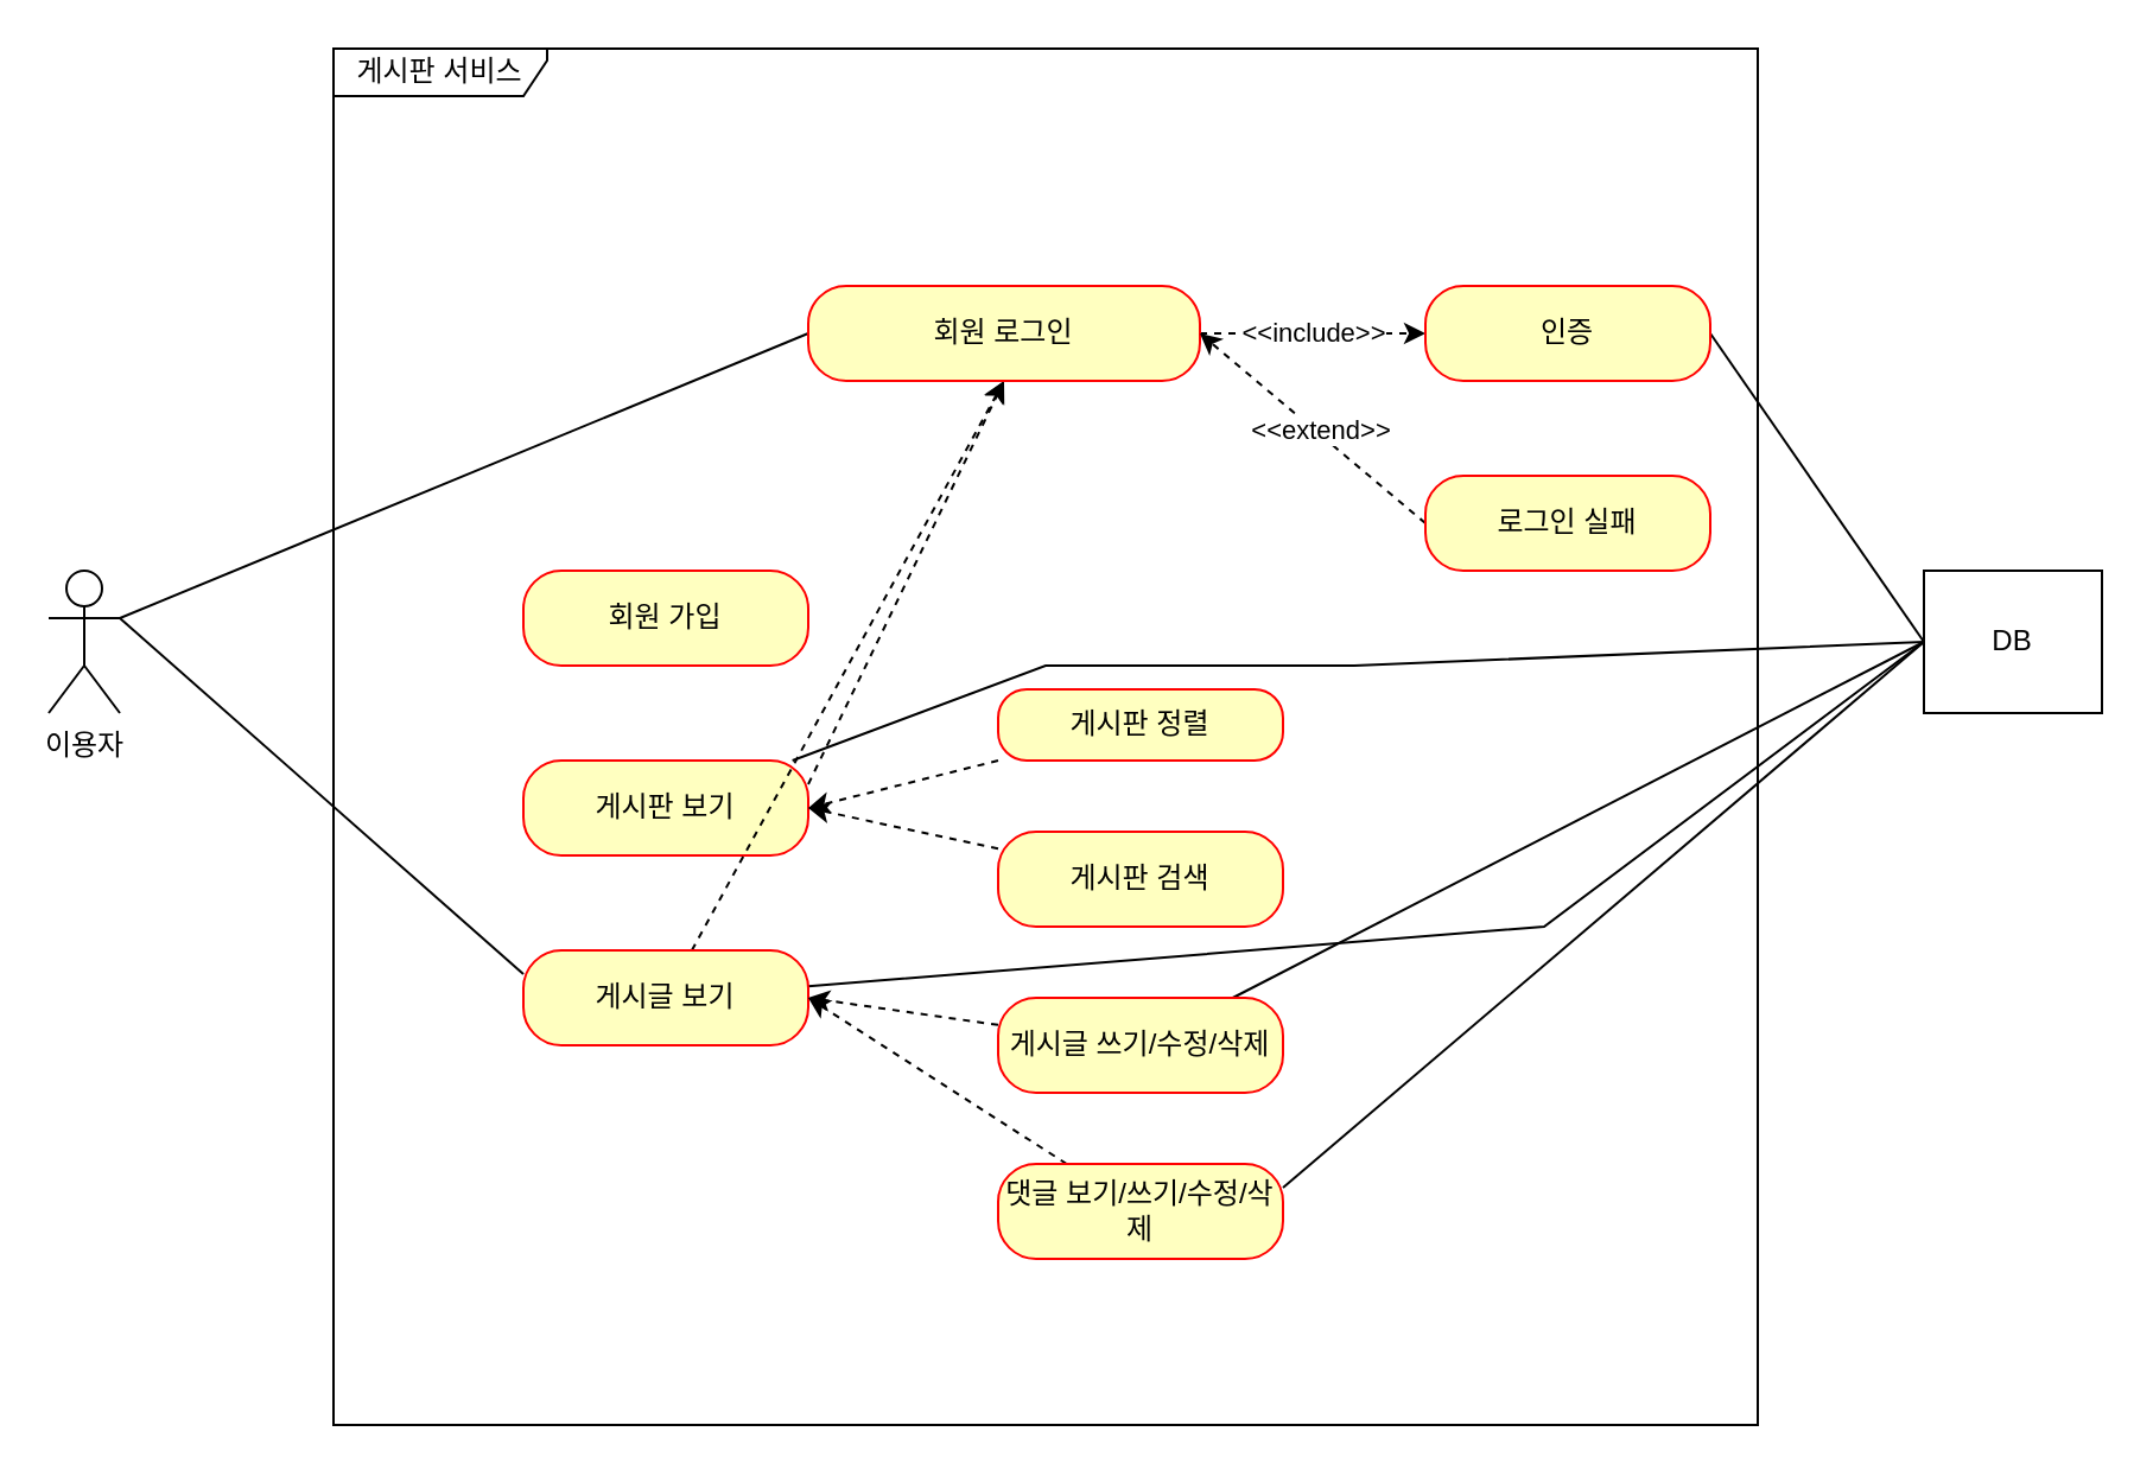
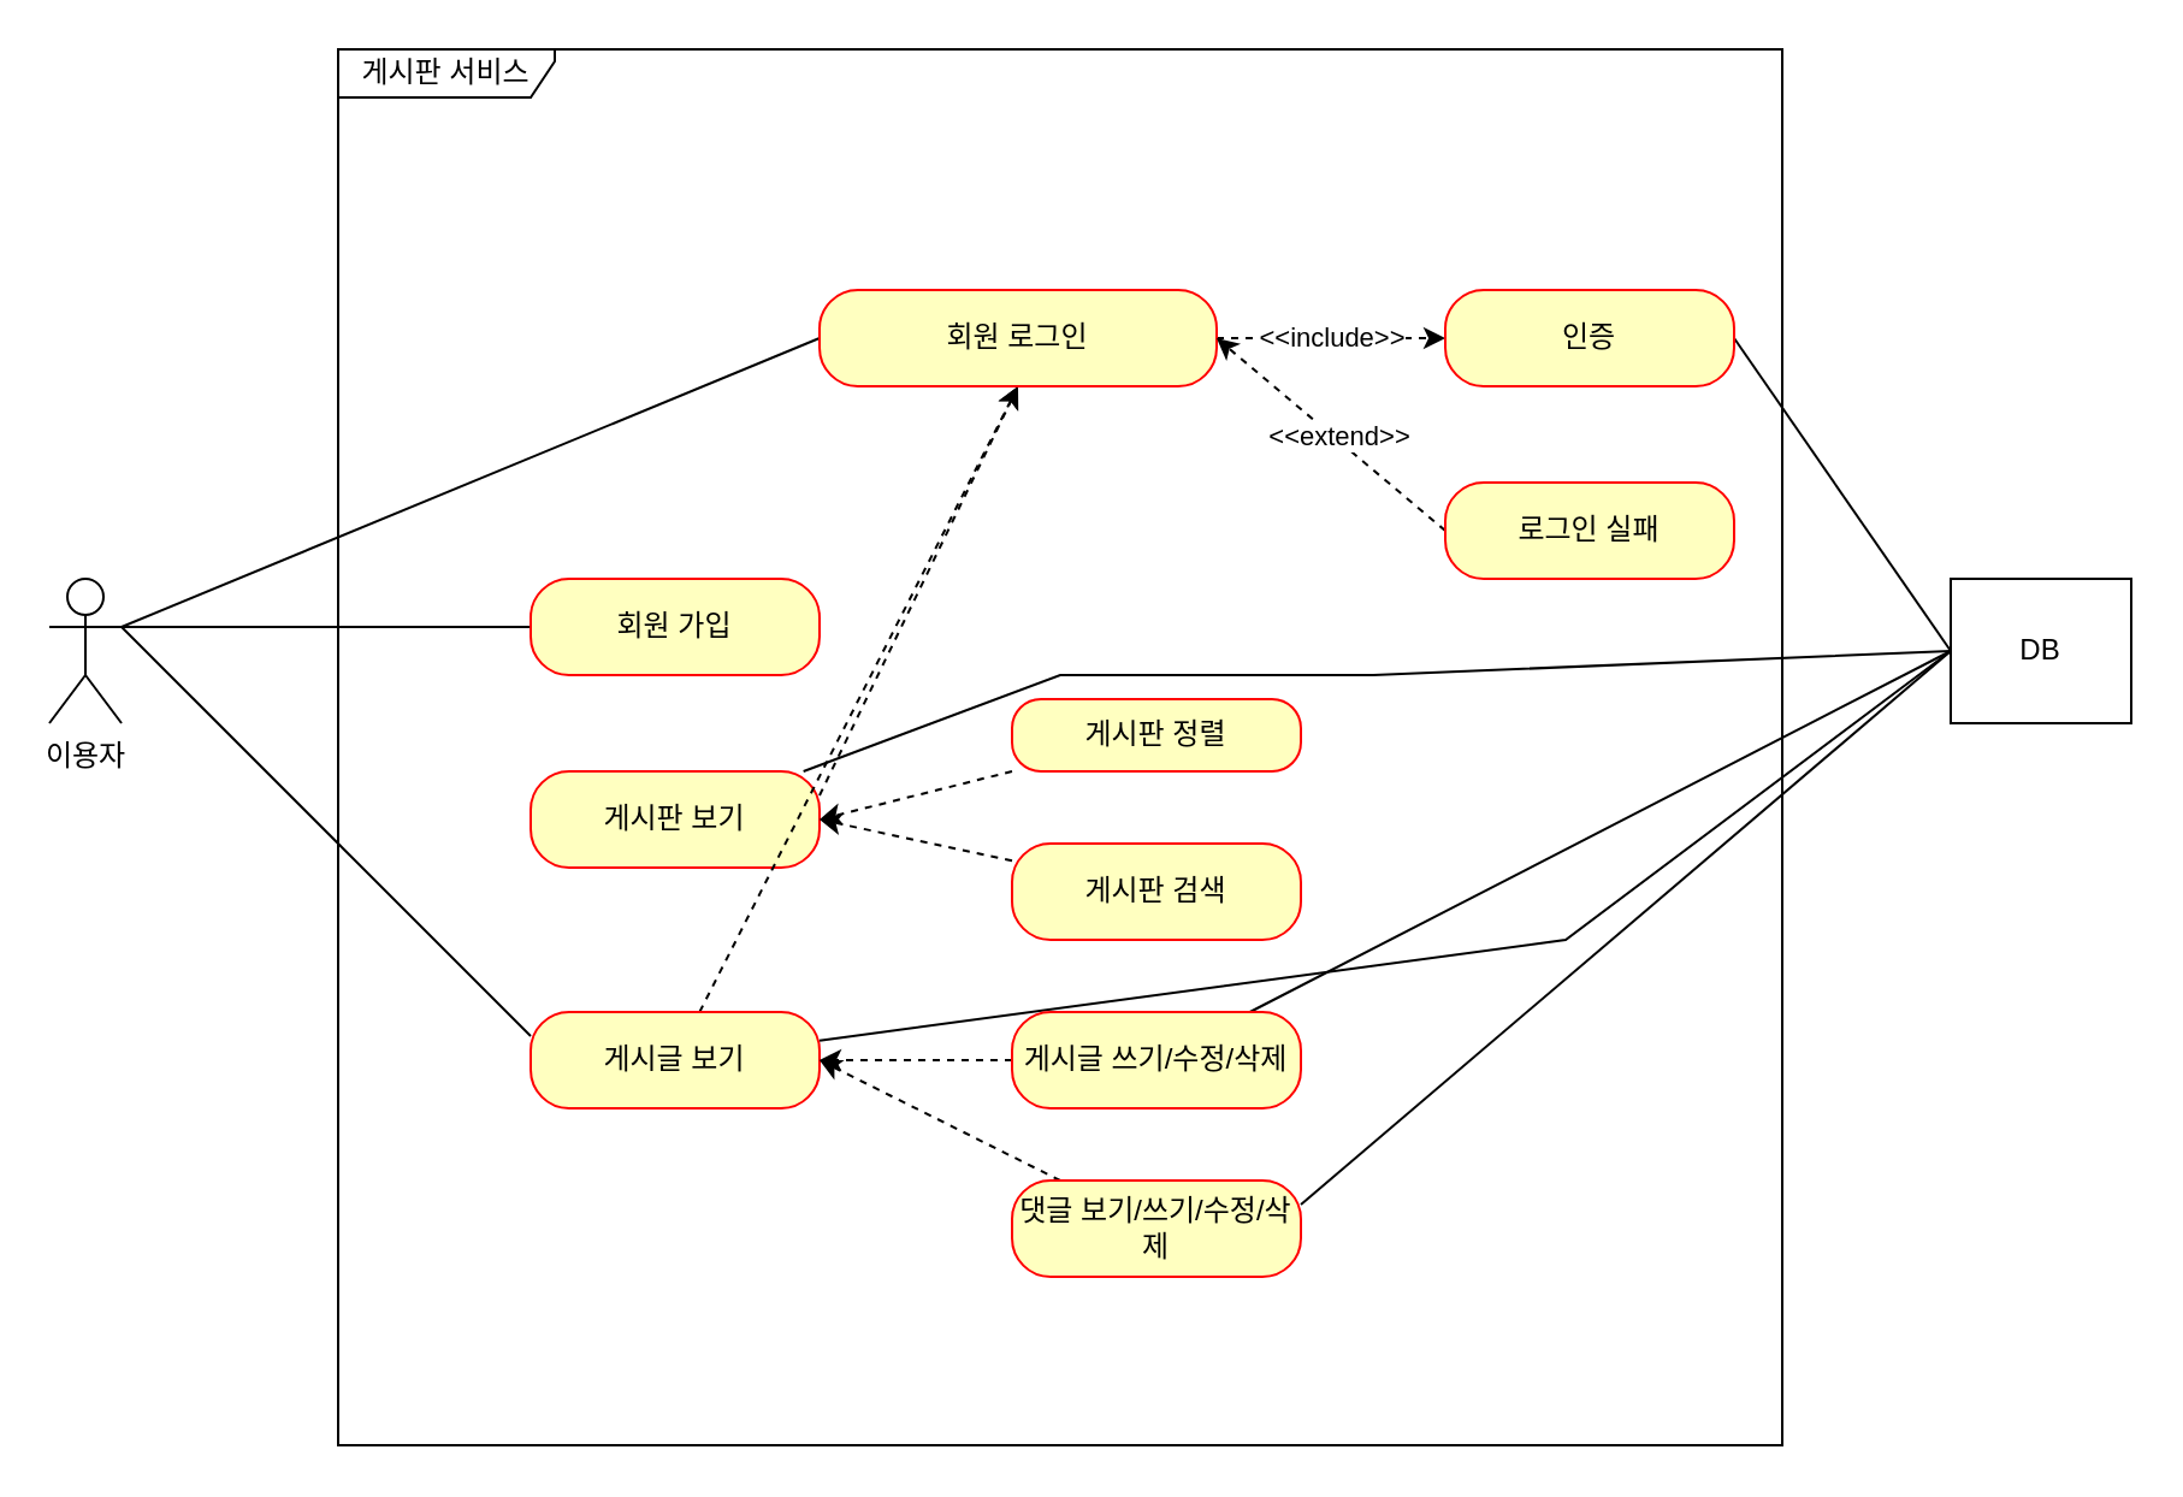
+ <mxCell id="4" style="rounded=0;orthogonalLoop=1;jettySize=auto;html=1;entryX=1;entryY=0.333;entryDx=0;entryDy=0;entryPerimeter=0;endArrow=none;endFill=0;exitX=0;exitY=0.5;exitDx=0;exitDy=0;" edge="1" parent="1" source="5" target="2"><mxGeometry relative="1" as="geometry" /></mxCell>
- <mxCell id="12" value="게시글 보기" style="rounded=1;whiteSpace=wrap;html=1;arcSize=40;fontColor=#000000;fillColor=#ffffc0;strokeColor=#ff0000;" vertex="1" parent="1"><mxGeometry x="220" y="400" width="120" height="40" as="geometry" /></mxCell>
+ <mxCell id="12" value="게시글 보기" style="rounded=1;whiteSpace=wrap;html=1;arcSize=40;fontColor=#000000;fillColor=#ffffc0;strokeColor=#ff0000;" vertex="1" parent="1"><mxGeometry x="220" y="420" width="120" height="40" as="geometry" /></mxCell>
